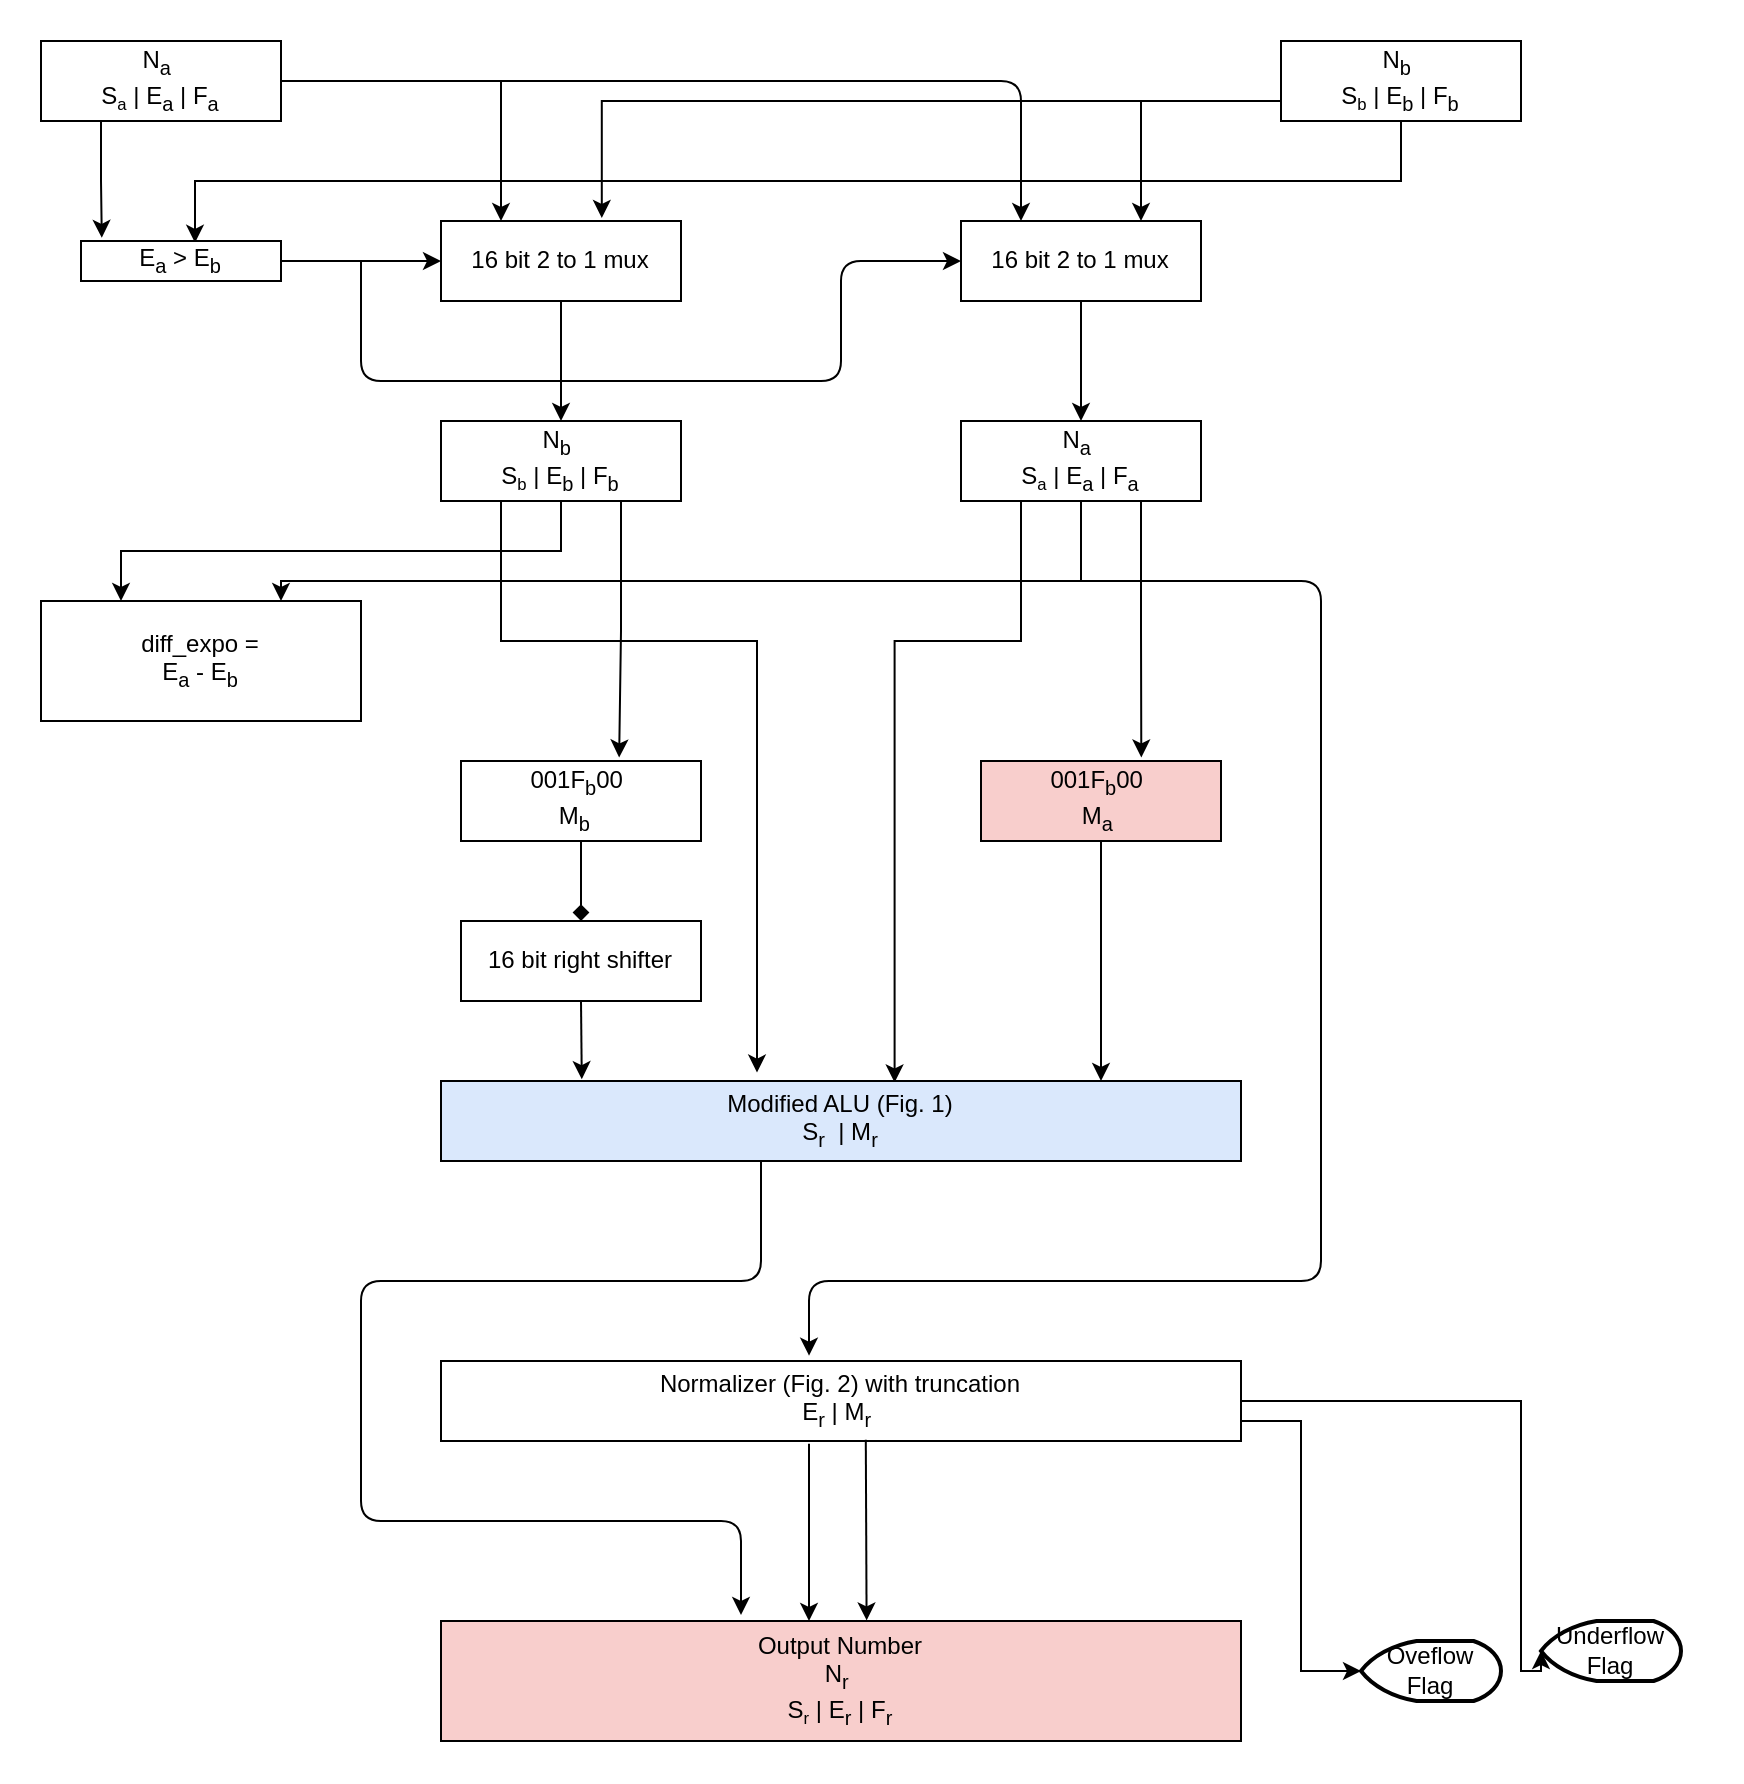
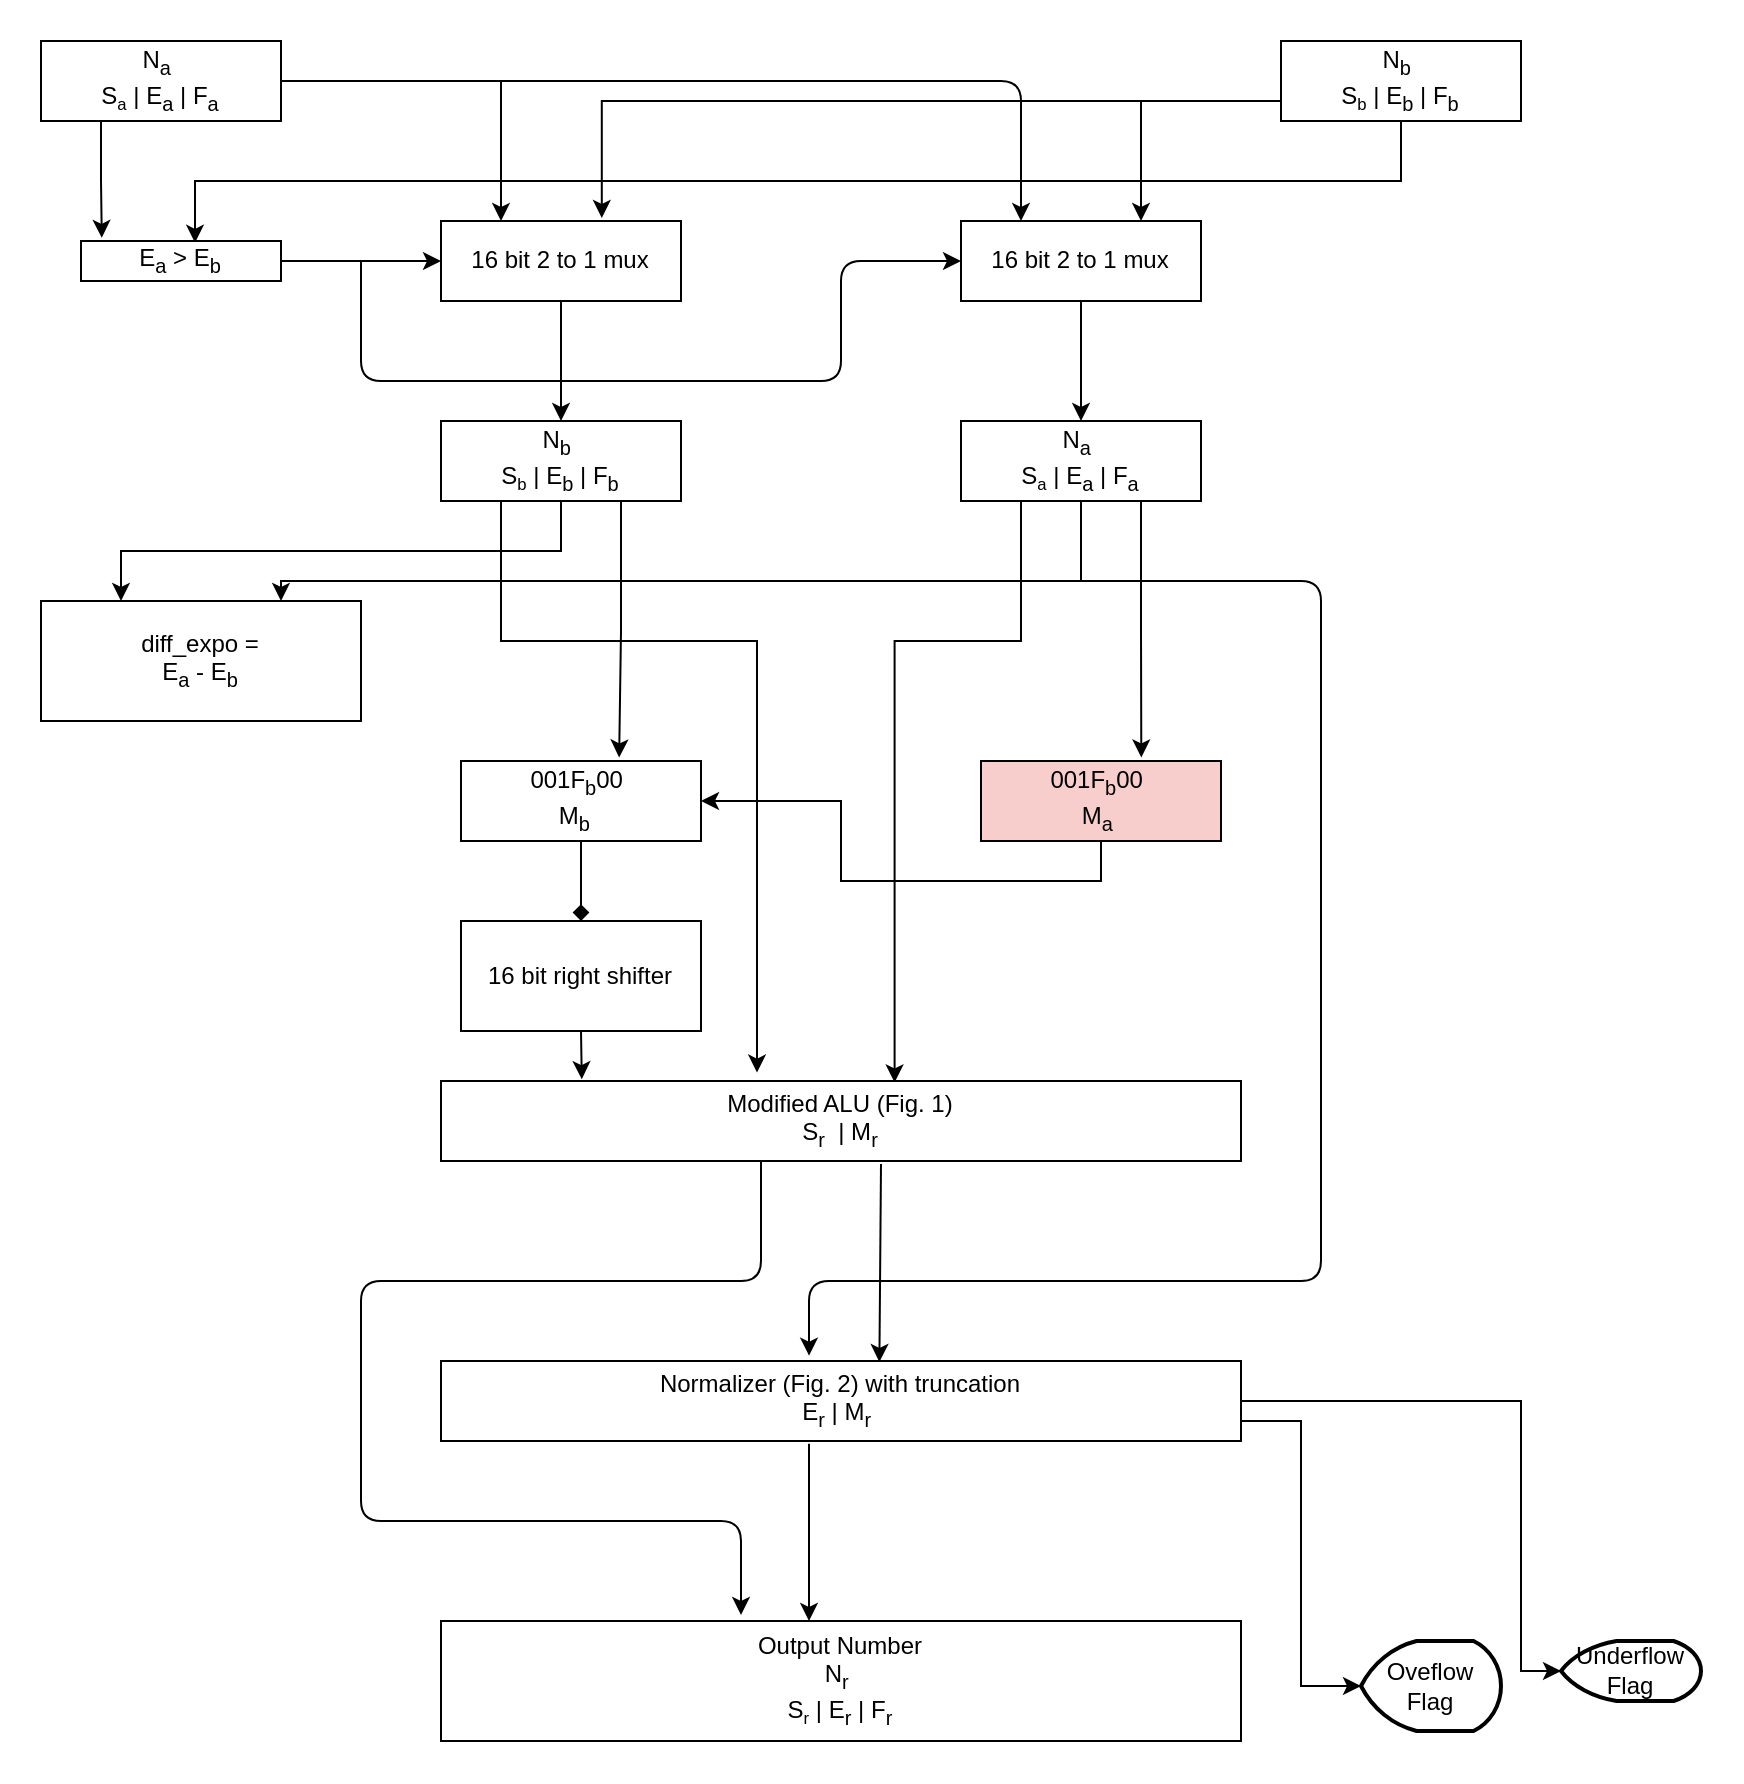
- <mxCell id="27" value="16 bit right shifter" style="rounded=0;whiteSpace=wrap;html=1;" parent="1" vertex="1"><mxGeometry x="230" y="460" width="120" height="40" as="geometry" /></mxCell>
+ <mxCell id="27" value="16 bit right shifter" style="rounded=0;whiteSpace=wrap;html=1;" parent="1" vertex="1"><mxGeometry x="230" y="460" width="120" height="55" as="geometry" /></mxCell>
- <mxCell id="23" style="edgeStyle=orthogonalEdgeStyle;rounded=0;orthogonalLoop=1;jettySize=auto;html=1;exitX=0.5;exitY=1;exitDx=0;exitDy=0;entryX=0.825;entryY=0;entryDx=0;entryDy=0;entryPerimeter=0;" parent="1" source="24" target="28" edge="1"><mxGeometry relative="1" as="geometry" /></mxCell>
+ <mxCell id="23" style="edgeStyle=orthogonalEdgeStyle;rounded=0;orthogonalLoop=1;jettySize=auto;html=1;exitX=0.5;exitY=1;exitDx=0;exitDy=0;" parent="1" source="24" target="25" edge="1"><mxGeometry relative="1" as="geometry" /></mxCell>
- <mxCell id="28" value="Modified ALU (Fig. 1)&lt;br&gt;S&lt;sub&gt;r&lt;/sub&gt; &amp;nbsp;| M&lt;sub&gt;r&lt;/sub&gt;" style="rounded=0;whiteSpace=wrap;html=1;fillColor=#dae8fc;" parent="1" vertex="1"><mxGeometry x="220" y="540" width="400" height="40" as="geometry" /></mxCell>
+ <mxCell id="28" value="Modified ALU (Fig. 1)&lt;br&gt;S&lt;sub&gt;r&lt;/sub&gt; &amp;nbsp;| M&lt;sub&gt;r&lt;/sub&gt;" style="rounded=0;whiteSpace=wrap;html=1;" parent="1" vertex="1"><mxGeometry x="220" y="540" width="400" height="40" as="geometry" /></mxCell>
+ <mxCell id="32" value="" style="endArrow=classic;html=1;exitX=0.55;exitY=1.037;exitDx=0;exitDy=0;exitPerimeter=0;entryX=0.548;entryY=0.012;entryDx=0;entryDy=0;entryPerimeter=0;" parent="1" source="28" target="31" edge="1"><mxGeometry width="50" height="50" relative="1" as="geometry"><mxPoint x="380" y="540" as="sourcePoint" /><mxPoint x="442" y="681" as="targetPoint" /></mxGeometry></mxCell>
- <mxCell id="35" value="" style="endArrow=classic;html=1;exitX=0.531;exitY=0.983;exitDx=0;exitDy=0;exitPerimeter=0;entryX=0.532;entryY=-0.005;entryDx=0;entryDy=0;entryPerimeter=0;" parent="1" source="31" target="33" edge="1"><mxGeometry width="50" height="50" relative="1" as="geometry"><mxPoint x="380" y="1000" as="sourcePoint" /><mxPoint x="430" y="810" as="targetPoint" /></mxGeometry></mxCell>
- <mxCell id="38" value="Underflow Flag" style="strokeWidth=2;html=1;shape=mxgraph.flowchart.display;whiteSpace=wrap;" parent="1" vertex="1"><mxGeometry x="770" y="810" width="70" height="30" as="geometry" /></mxCell>
+ <mxCell id="38" value="Underflow Flag" style="strokeWidth=2;html=1;shape=mxgraph.flowchart.display;whiteSpace=wrap;" parent="1" vertex="1"><mxGeometry x="780" y="820" width="70" height="30" as="geometry" /></mxCell>
- <mxCell id="37" value="Oveflow Flag" style="strokeWidth=2;html=1;shape=mxgraph.flowchart.display;whiteSpace=wrap;" parent="1" vertex="1"><mxGeometry x="680" y="820" width="70" height="30" as="geometry" /></mxCell>
+ <mxCell id="37" value="Oveflow Flag" style="strokeWidth=2;html=1;shape=mxgraph.flowchart.display;whiteSpace=wrap;" parent="1" vertex="1"><mxGeometry x="680" y="820" width="70" height="45" as="geometry" /></mxCell>
- <mxCell id="33" value="Output Number&lt;br&gt;N&lt;sub&gt;r&lt;/sub&gt;&amp;nbsp;&lt;br&gt;S&lt;span style=&quot;font-size: 10px&quot;&gt;&lt;sub&gt;r&lt;/sub&gt;&lt;/span&gt;&amp;nbsp;| E&lt;sub&gt;r&lt;/sub&gt;&amp;nbsp;| F&lt;sub&gt;r&lt;/sub&gt;" style="rounded=0;whiteSpace=wrap;html=1;fillColor=#f8cecc;" parent="1" vertex="1"><mxGeometry x="220" y="810" width="400" height="60" as="geometry" /></mxCell>
+ <mxCell id="33" value="Output Number&lt;br&gt;N&lt;sub&gt;r&lt;/sub&gt;&amp;nbsp;&lt;br&gt;S&lt;span style=&quot;font-size: 10px&quot;&gt;&lt;sub&gt;r&lt;/sub&gt;&lt;/span&gt;&amp;nbsp;| E&lt;sub&gt;r&lt;/sub&gt;&amp;nbsp;| F&lt;sub&gt;r&lt;/sub&gt;" style="rounded=0;whiteSpace=wrap;html=1;" parent="1" vertex="1"><mxGeometry x="220" y="810" width="400" height="60" as="geometry" /></mxCell>
